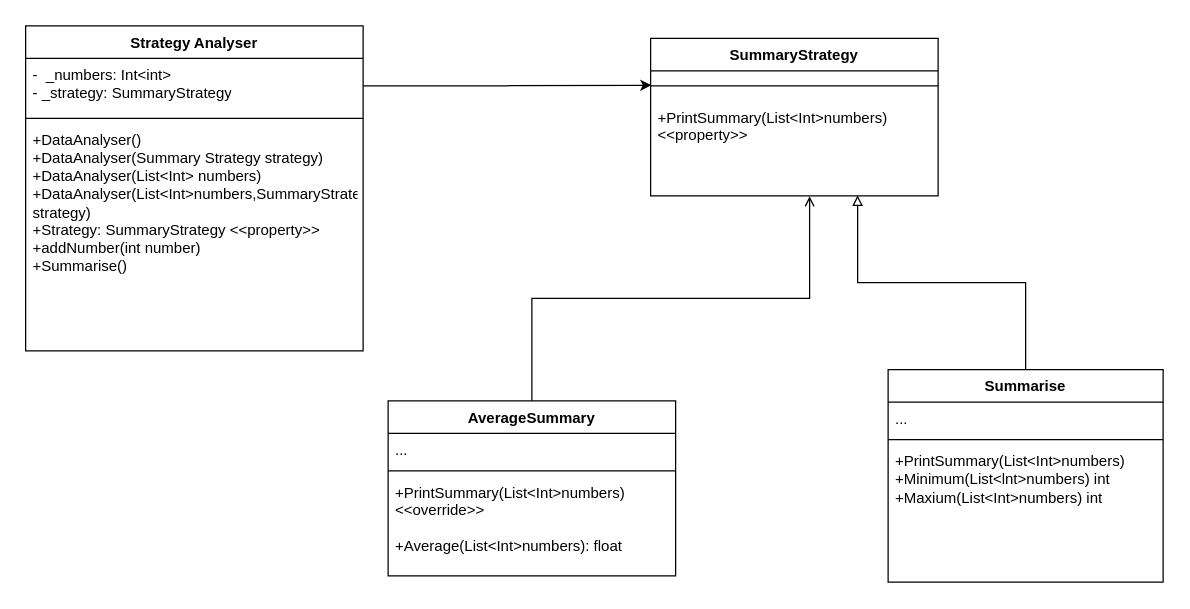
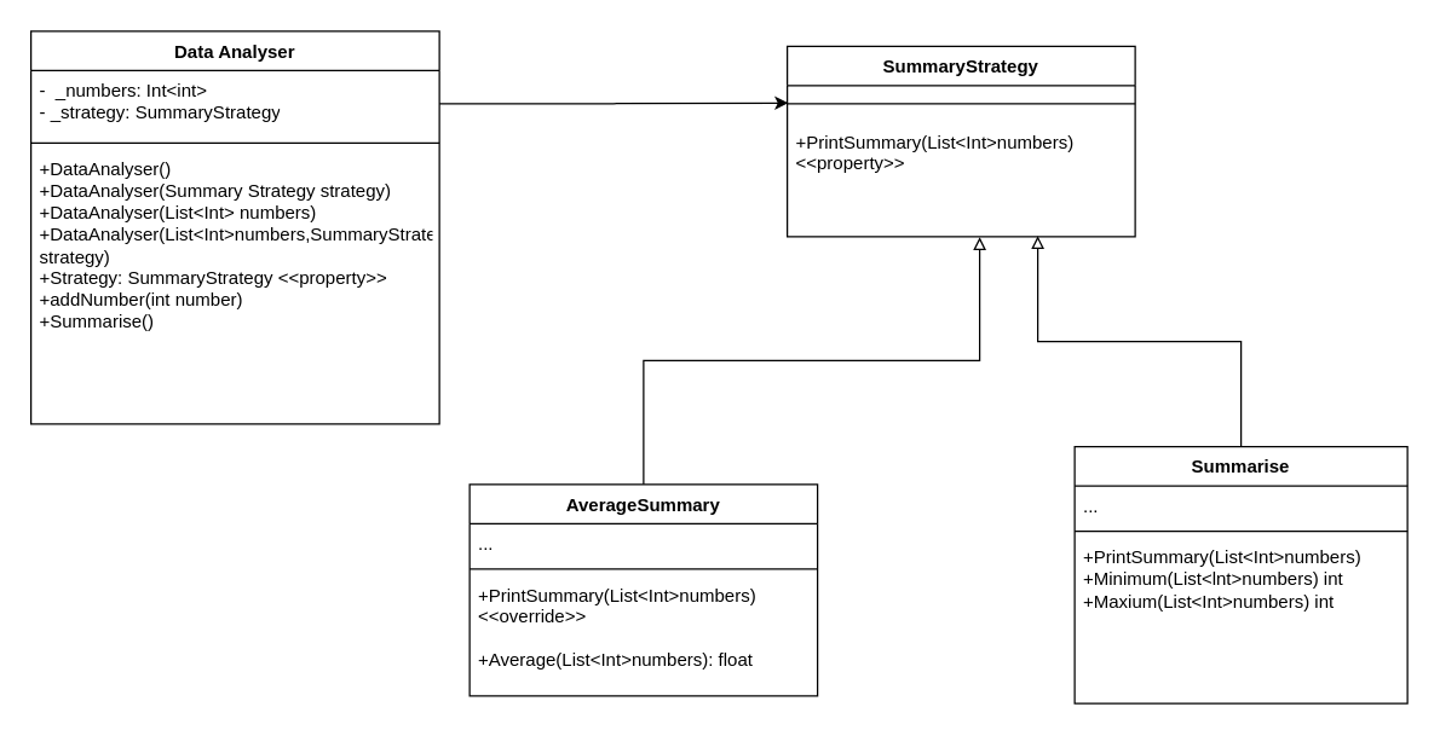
- <mxCell id="2" value="Strategy Analyser" style="swimlane;fontStyle=1;align=center;verticalAlign=top;childLayout=stackLayout;horizontal=1;startSize=26;horizontalStack=0;resizeParent=1;resizeParentMax=0;resizeLast=0;collapsible=1;marginBottom=0;whiteSpace=wrap;html=1;" vertex="1" parent="1"><mxGeometry x="20" y="20" width="270" height="260" as="geometry" /></mxCell>
+ <mxCell id="2" value="Data Analyser" style="swimlane;fontStyle=1;align=center;verticalAlign=top;childLayout=stackLayout;horizontal=1;startSize=26;horizontalStack=0;resizeParent=1;resizeParentMax=0;resizeLast=0;collapsible=1;marginBottom=0;whiteSpace=wrap;html=1;" vertex="1" parent="1"><mxGeometry x="20" y="20" width="270" height="260" as="geometry" /></mxCell>
- <mxCell id="18" style="edgeStyle=orthogonalEdgeStyle;rounded=0;orthogonalLoop=1;jettySize=auto;html=1;entryX=0.553;entryY=1.005;entryDx=0;entryDy=0;entryPerimeter=0;endArrow=open;endFill=0;" edge="1" parent="1" source="9" target="8"><mxGeometry relative="1" as="geometry"><Array as="points"><mxPoint x="425" y="238" /><mxPoint x="647" y="238" /></Array></mxGeometry></mxCell>
+ <mxCell id="18" style="edgeStyle=orthogonalEdgeStyle;rounded=0;orthogonalLoop=1;jettySize=auto;html=1;entryX=0.553;entryY=1.005;entryDx=0;entryDy=0;entryPerimeter=0;endArrow=block;endFill=0;" edge="1" parent="1" source="9" target="8"><mxGeometry relative="1" as="geometry"><Array as="points"><mxPoint x="425" y="238" /><mxPoint x="647" y="238" /></Array></mxGeometry></mxCell>
